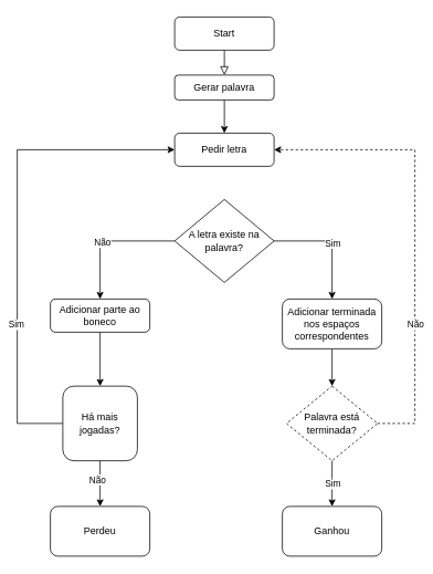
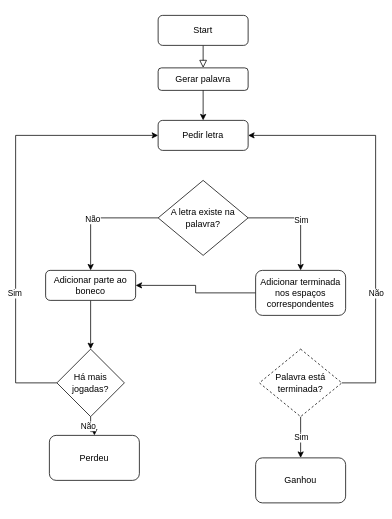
- <mxCell id="16" style="edgeStyle=orthogonalEdgeStyle;rounded=0;orthogonalLoop=1;jettySize=auto;html=1;exitX=1;exitY=0.5;exitDx=0;exitDy=0;dashed=1;" edge="1" parent="1" source="18" target="5"><mxGeometry relative="1" as="geometry"><Array as="points"><mxPoint x="500" y="510" /><mxPoint x="500" y="180" /></Array></mxGeometry></mxCell>
+ <mxCell id="16" style="edgeStyle=orthogonalEdgeStyle;rounded=0;orthogonalLoop=1;jettySize=auto;html=1;exitX=1;exitY=0.5;exitDx=0;exitDy=0;" edge="1" parent="1" source="18" target="5"><mxGeometry relative="1" as="geometry"><Array as="points"><mxPoint x="500" y="510" /><mxPoint x="500" y="180" /></Array></mxGeometry></mxCell>
- <mxCell id="12" style="edgeStyle=orthogonalEdgeStyle;rounded=0;orthogonalLoop=1;jettySize=auto;html=1;entryX=0.5;entryY=0;entryDx=0;entryDy=0;" edge="1" parent="1" source="13" target="18"><mxGeometry relative="1" as="geometry" /></mxCell>
+ <mxCell id="12" style="edgeStyle=orthogonalEdgeStyle;rounded=0;orthogonalLoop=1;jettySize=auto;html=1;" edge="1" parent="1" source="13" target="27"><mxGeometry relative="1" as="geometry" /></mxCell>
- <mxCell id="23" value="Há mais jogadas?" style="whiteSpace=wrap;html=1;rounded=1;" vertex="1" parent="1"><mxGeometry x="75" y="465" width="90" height="90" as="geometry" /></mxCell>
+ <mxCell id="23" value="Há mais jogadas?" style="rhombus;whiteSpace=wrap;html=1;" vertex="1" parent="1"><mxGeometry x="75" y="465" width="90" height="90" as="geometry" /></mxCell>
- <mxCell id="25" value="Perdeu" style="rounded=1;whiteSpace=wrap;html=1;" vertex="1" parent="1"><mxGeometry x="60" y="610" width="120" height="60" as="geometry" /></mxCell>
+ <mxCell id="25" value="Perdeu" style="rounded=1;whiteSpace=wrap;html=1;" vertex="1" parent="1"><mxGeometry x="65" y="580" width="120" height="60" as="geometry" /></mxCell>
